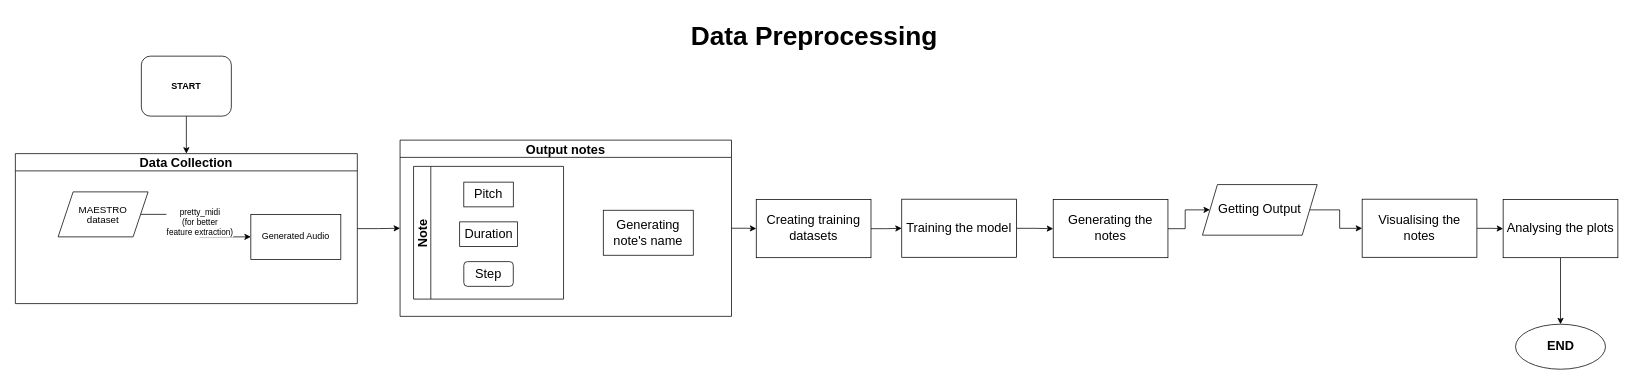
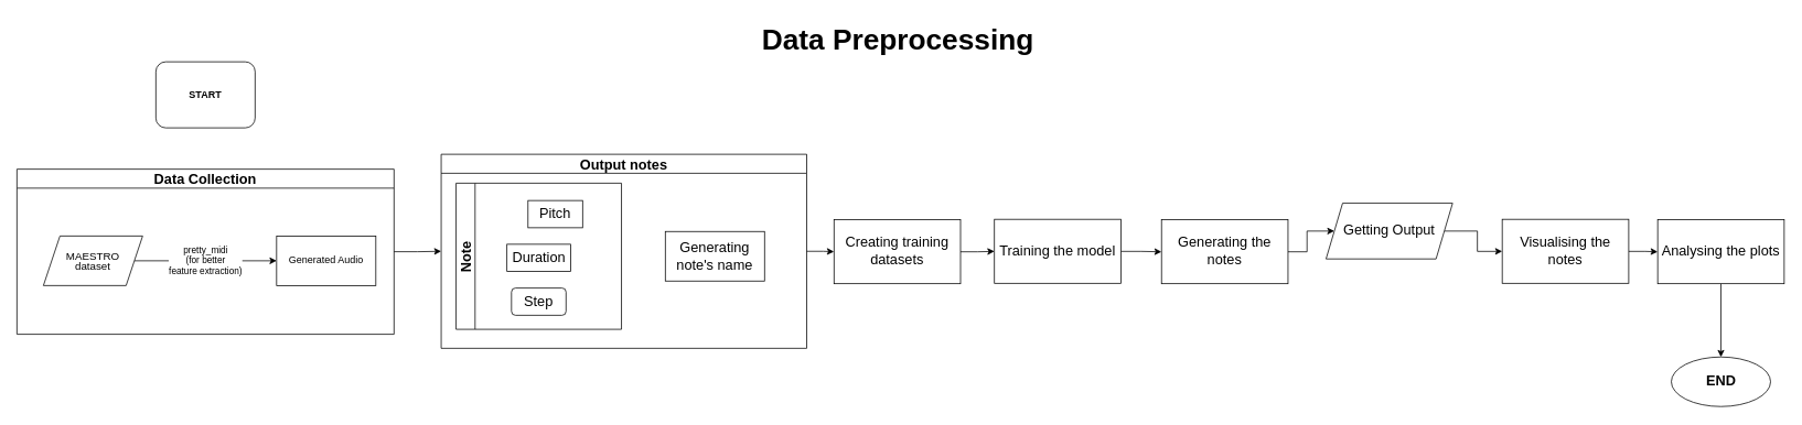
- <mxCell id="2" style="edgeStyle=orthogonalEdgeStyle;rounded=0;orthogonalLoop=1;jettySize=auto;html=1;fontSize=17;" edge="1" parent="1" source="3" target="5"><mxGeometry relative="1" as="geometry" /></mxCell>
- <mxCell id="12" value="Pitch" style="rounded=0;whiteSpace=wrap;html=1;fontSize=17;" vertex="1" parent="11"><mxGeometry x="67" y="21" width="66" height="33" as="geometry" /></mxCell>
+ <mxCell id="12" value="Pitch" style="rounded=0;whiteSpace=wrap;html=1;fontSize=17;" vertex="1" parent="11"><mxGeometry x="87" y="21" width="66" height="33" as="geometry" /></mxCell>
- <mxCell id="8" value="&lt;p style=&quot;line-height: 1; font-size: 13px;&quot;&gt;&lt;span style=&quot;&quot;&gt;MAESTRO&lt;/span&gt;&lt;br style=&quot;&quot;&gt;&lt;span style=&quot;line-height: 0.6;&quot;&gt;dataset&lt;/span&gt;&lt;/p&gt;" style="shape=parallelogram;perimeter=parallelogramPerimeter;whiteSpace=wrap;html=1;fixedSize=1;fontSize=35;" vertex="1" parent="5"><mxGeometry x="57" y="51" width="120" height="60" as="geometry" /></mxCell>
+ <mxCell id="8" value="&lt;p style=&quot;line-height: 1; font-size: 13px;&quot;&gt;&lt;span style=&quot;&quot;&gt;MAESTRO&lt;/span&gt;&lt;br style=&quot;&quot;&gt;&lt;span style=&quot;line-height: 0.6;&quot;&gt;dataset&lt;/span&gt;&lt;/p&gt;" style="shape=parallelogram;perimeter=parallelogramPerimeter;whiteSpace=wrap;html=1;fixedSize=1;fontSize=35;" vertex="1" parent="5"><mxGeometry x="32" y="81" width="120" height="60" as="geometry" /></mxCell>
